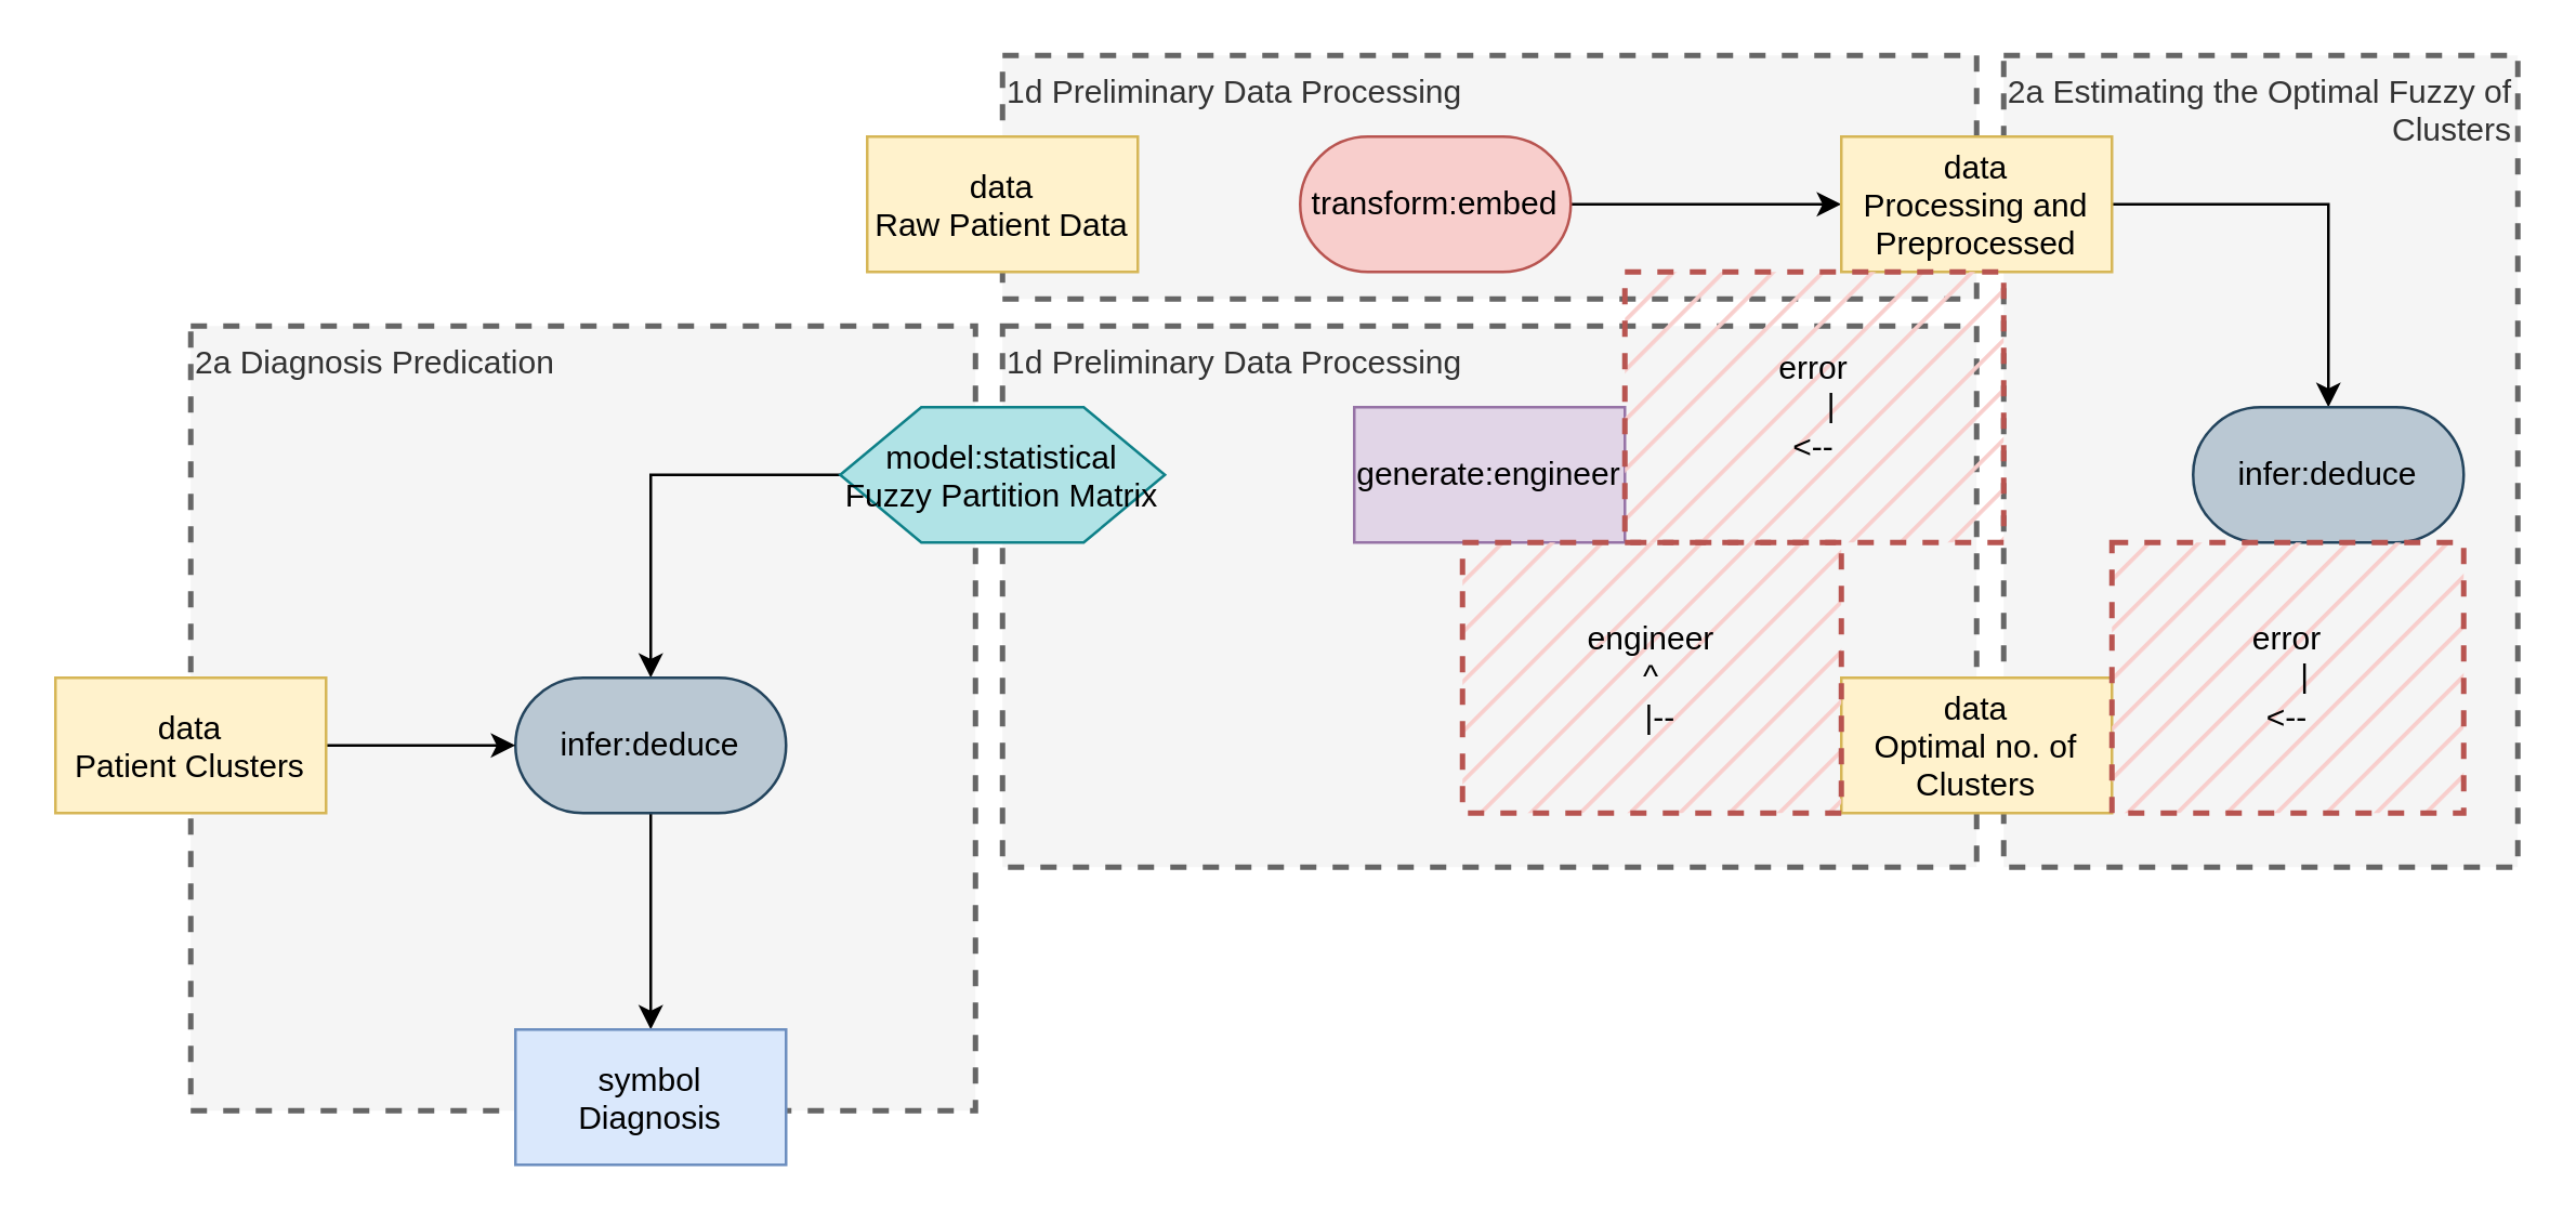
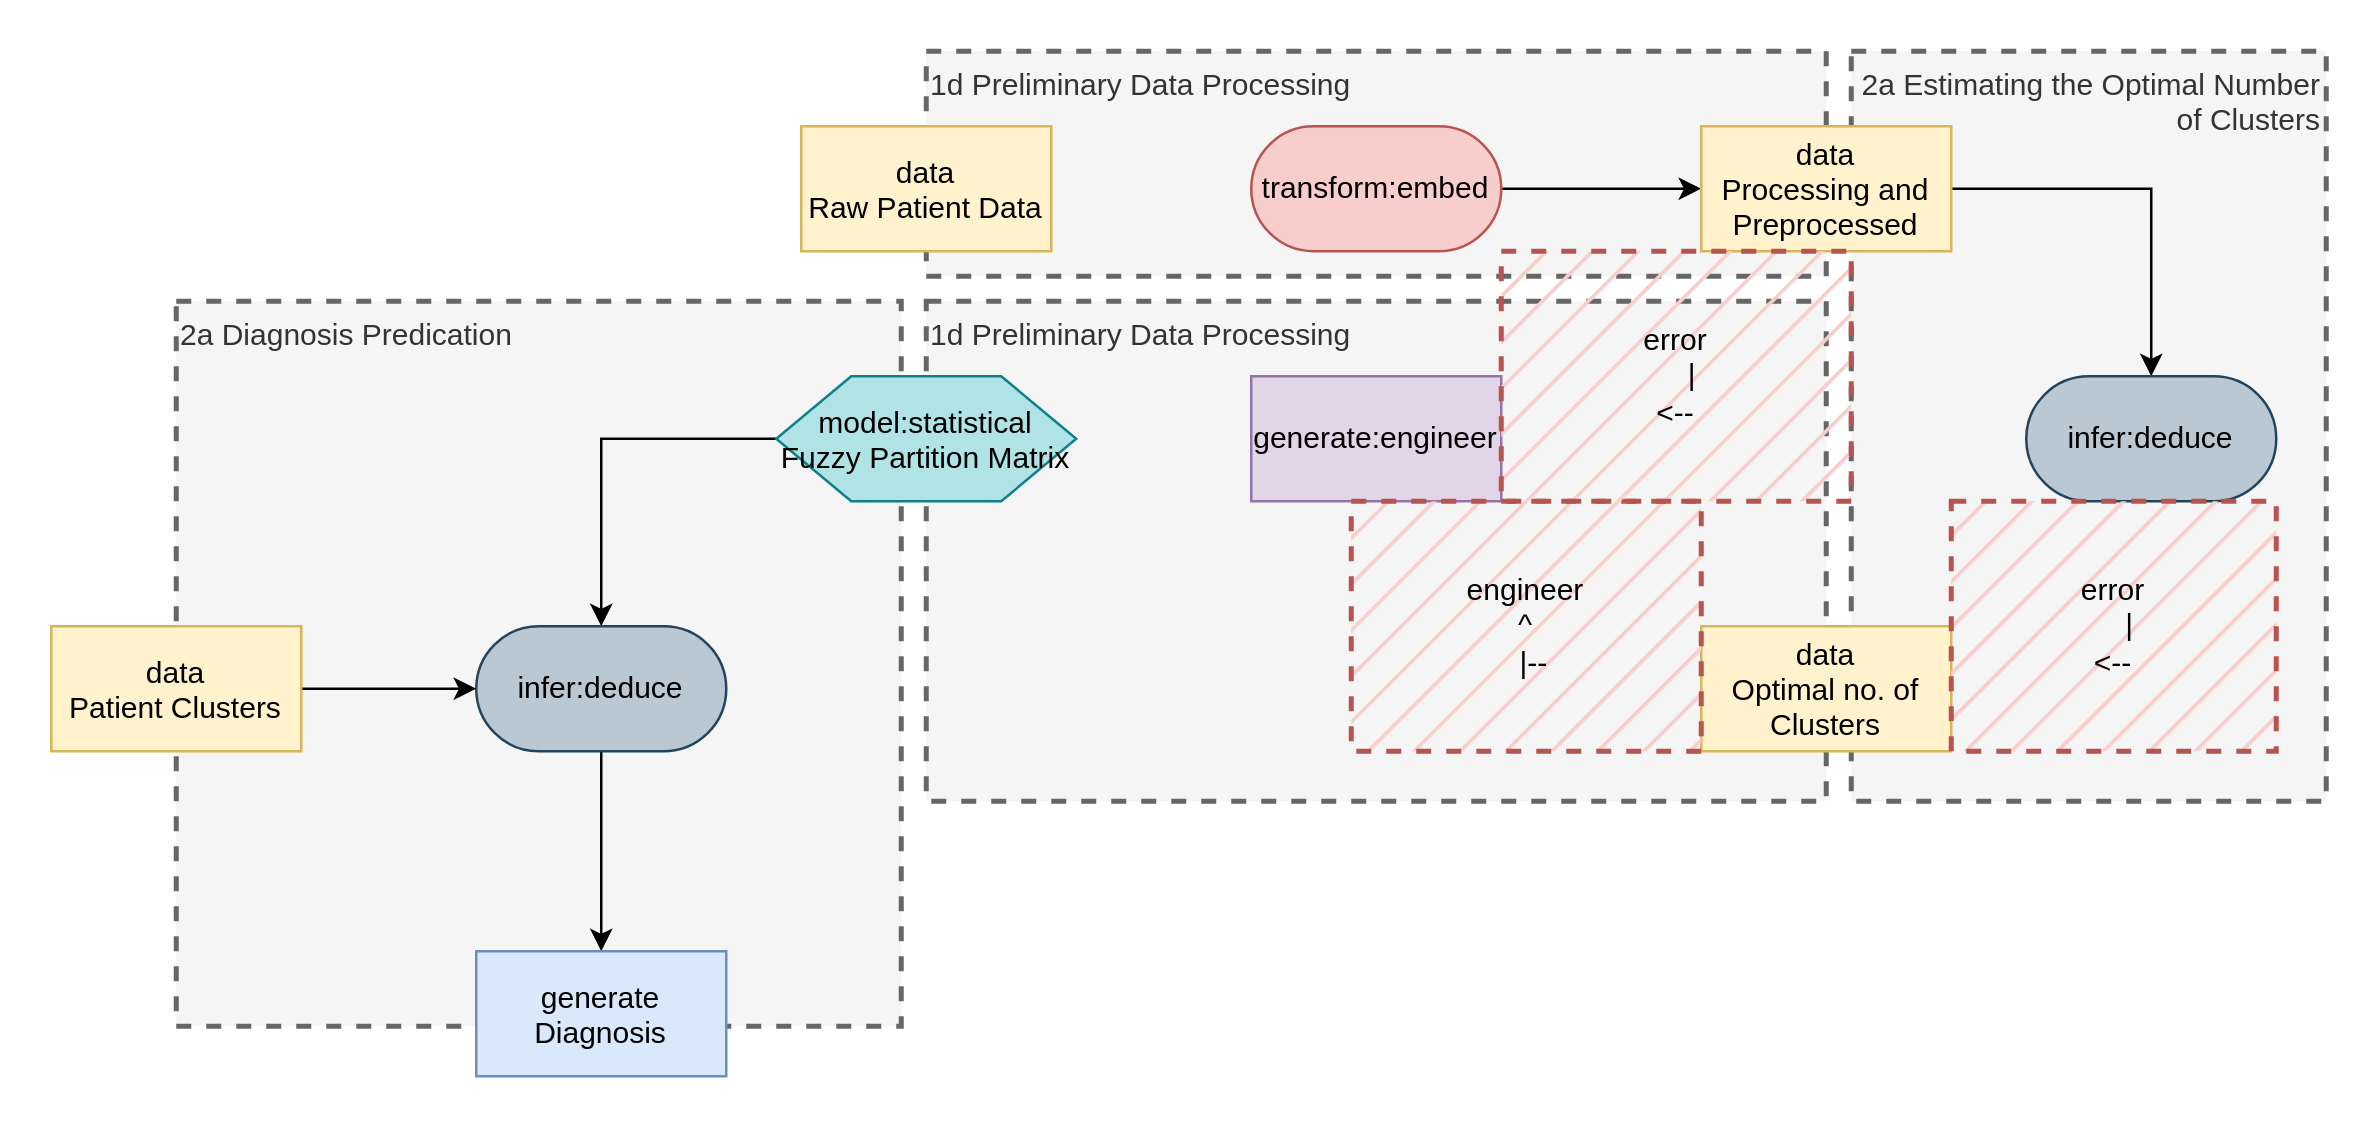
- <mxCell id="4" value="&lt;div align=&quot;right&quot;&gt;2a Estimating the Optimal Fuzzy of Clusters&lt;/div&gt;" style="text;html=1;align=right;verticalAlign=top;whiteSpace=wrap;rounded=0;dashed=1;fillColor=#f5f5f5;fontColor=#333333;strokeColor=#666666;strokeWidth=2;" name="text" vertex="1" parent="1"><mxGeometry x="740" y="20" width="190" height="300" as="geometry" /></mxCell>
+ <mxCell id="4" value="&lt;div align=&quot;right&quot;&gt;2a Estimating the Optimal Number of Clusters&lt;/div&gt;" style="text;html=1;align=right;verticalAlign=top;whiteSpace=wrap;rounded=0;dashed=1;fillColor=#f5f5f5;fontColor=#333333;strokeColor=#666666;strokeWidth=2;" name="text" vertex="1" parent="1"><mxGeometry x="740" y="20" width="190" height="300" as="geometry" /></mxCell>
- <mxCell id="8" value="transform:embed" style="rounded=1;whiteSpace=wrap;html=1;arcSize=50;fillColor=#f8cecc;strokeColor=#b85450;" name="transform" vertex="1" parent="1"><mxGeometry x="480" y="50" width="100" height="50" as="geometry" /></mxCell>
+ <mxCell id="8" value="transform:embed" style="rounded=1;whiteSpace=wrap;html=1;arcSize=50;fillColor=#f8cecc;strokeColor=#b85450;" name="transform" vertex="1" parent="1"><mxGeometry x="500" y="50" width="100" height="50" as="geometry" /></mxCell>
- <mxCell id="23" value="symbol&#10;Diagnosis" style="rectangle;fillColor=#dae8fc;strokeColor=#6c8ebf;" name="symbol" vertex="1" parent="1"><mxGeometry x="190" y="380" width="100" height="50" as="geometry" /></mxCell>
+ <mxCell id="23" value="generate&#10;Diagnosis" style="rectangle;fillColor=#dae8fc;strokeColor=#6c8ebf;" name="symbol" vertex="1" parent="1"><mxGeometry x="190" y="380" width="100" height="50" as="geometry" /></mxCell>
